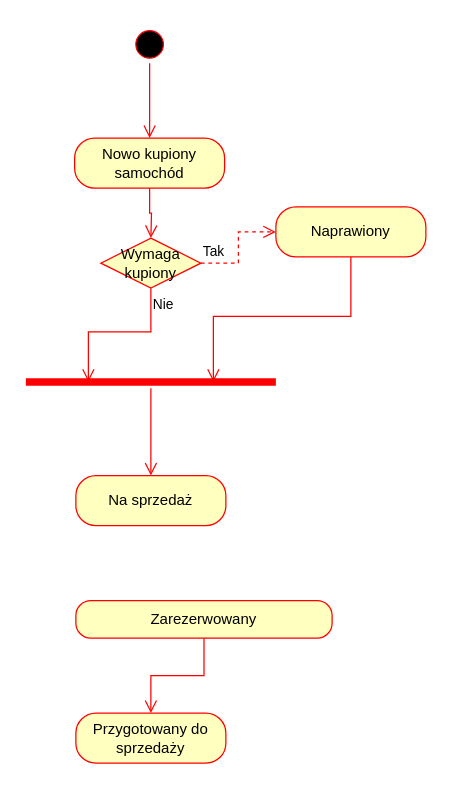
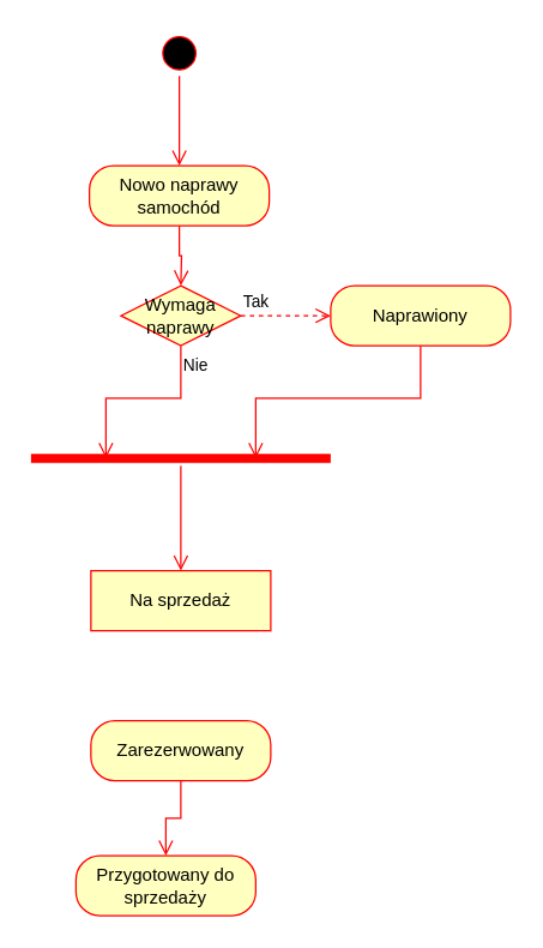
- <mxCell id="4" value="Nowo kupiony samochód" style="rounded=1;whiteSpace=wrap;html=1;arcSize=40;fontColor=#000000;fillColor=#ffffc0;strokeColor=#ff0000;" vertex="1" parent="1"><mxGeometry x="59" y="110" width="120" height="40" as="geometry" /></mxCell>
+ <mxCell id="4" value="Nowo naprawy samochód" style="rounded=1;whiteSpace=wrap;html=1;arcSize=40;fontColor=#000000;fillColor=#ffffc0;strokeColor=#ff0000;" vertex="1" parent="1"><mxGeometry x="59" y="110" width="120" height="40" as="geometry" /></mxCell>
- <mxCell id="6" value="Naprawiony" style="rounded=1;whiteSpace=wrap;html=1;arcSize=40;fontColor=#000000;fillColor=#ffffc0;strokeColor=#ff0000;" vertex="1" parent="1"><mxGeometry x="220" y="165" width="120" height="40" as="geometry" /></mxCell>
+ <mxCell id="6" value="Naprawiony" style="rounded=1;whiteSpace=wrap;html=1;arcSize=40;fontColor=#000000;fillColor=#ffffc0;strokeColor=#ff0000;" vertex="1" parent="1"><mxGeometry x="220" y="190" width="120" height="40" as="geometry" /></mxCell>
- <mxCell id="8" value="Wymaga kupiony" style="rhombus;whiteSpace=wrap;html=1;fontColor=#000000;fillColor=#ffffc0;strokeColor=#ff0000;" vertex="1" parent="1"><mxGeometry x="80" y="190" width="80" height="40" as="geometry" /></mxCell>
+ <mxCell id="8" value="Wymaga naprawy" style="rhombus;whiteSpace=wrap;html=1;fontColor=#000000;fillColor=#ffffc0;strokeColor=#ff0000;" vertex="1" parent="1"><mxGeometry x="80" y="190" width="80" height="40" as="geometry" /></mxCell>
- <mxCell id="13" value="Na sprzedaż" style="rounded=1;whiteSpace=wrap;html=1;arcSize=40;fontColor=#000000;fillColor=#ffffc0;strokeColor=#ff0000;" vertex="1" parent="1"><mxGeometry x="60" y="380" width="120" height="40" as="geometry" /></mxCell>
+ <mxCell id="13" value="Na sprzedaż" style="whiteSpace=wrap;html=1;arcSize=40;fontColor=#000000;fillColor=#ffffc0;strokeColor=#ff0000;rounded=0;" vertex="1" parent="1"><mxGeometry x="60" y="380" width="120" height="40" as="geometry" /></mxCell>
- <mxCell id="14" value="Zarezerwowany" style="rounded=1;whiteSpace=wrap;html=1;arcSize=40;fontColor=#000000;fillColor=#ffffc0;strokeColor=#ff0000;" vertex="1" parent="1"><mxGeometry x="60" y="480" width="205" height="30" as="geometry" /></mxCell>
+ <mxCell id="14" value="Zarezerwowany" style="rounded=1;whiteSpace=wrap;html=1;arcSize=40;fontColor=#000000;fillColor=#ffffc0;strokeColor=#ff0000;" vertex="1" parent="1"><mxGeometry x="60" y="480" width="120" height="40" as="geometry" /></mxCell>
- <mxCell id="16" value="Przygotowany do sprzedaży" style="rounded=1;whiteSpace=wrap;html=1;arcSize=40;fontColor=#000000;fillColor=#ffffc0;strokeColor=#ff0000;" vertex="1" parent="1"><mxGeometry x="60" y="570" width="120" height="40" as="geometry" /></mxCell>
+ <mxCell id="16" value="Przygotowany do sprzedaży" style="rounded=1;whiteSpace=wrap;html=1;arcSize=40;fontColor=#000000;fillColor=#ffffc0;strokeColor=#ff0000;" vertex="1" parent="1"><mxGeometry x="50" y="570" width="120" height="40" as="geometry" /></mxCell>
